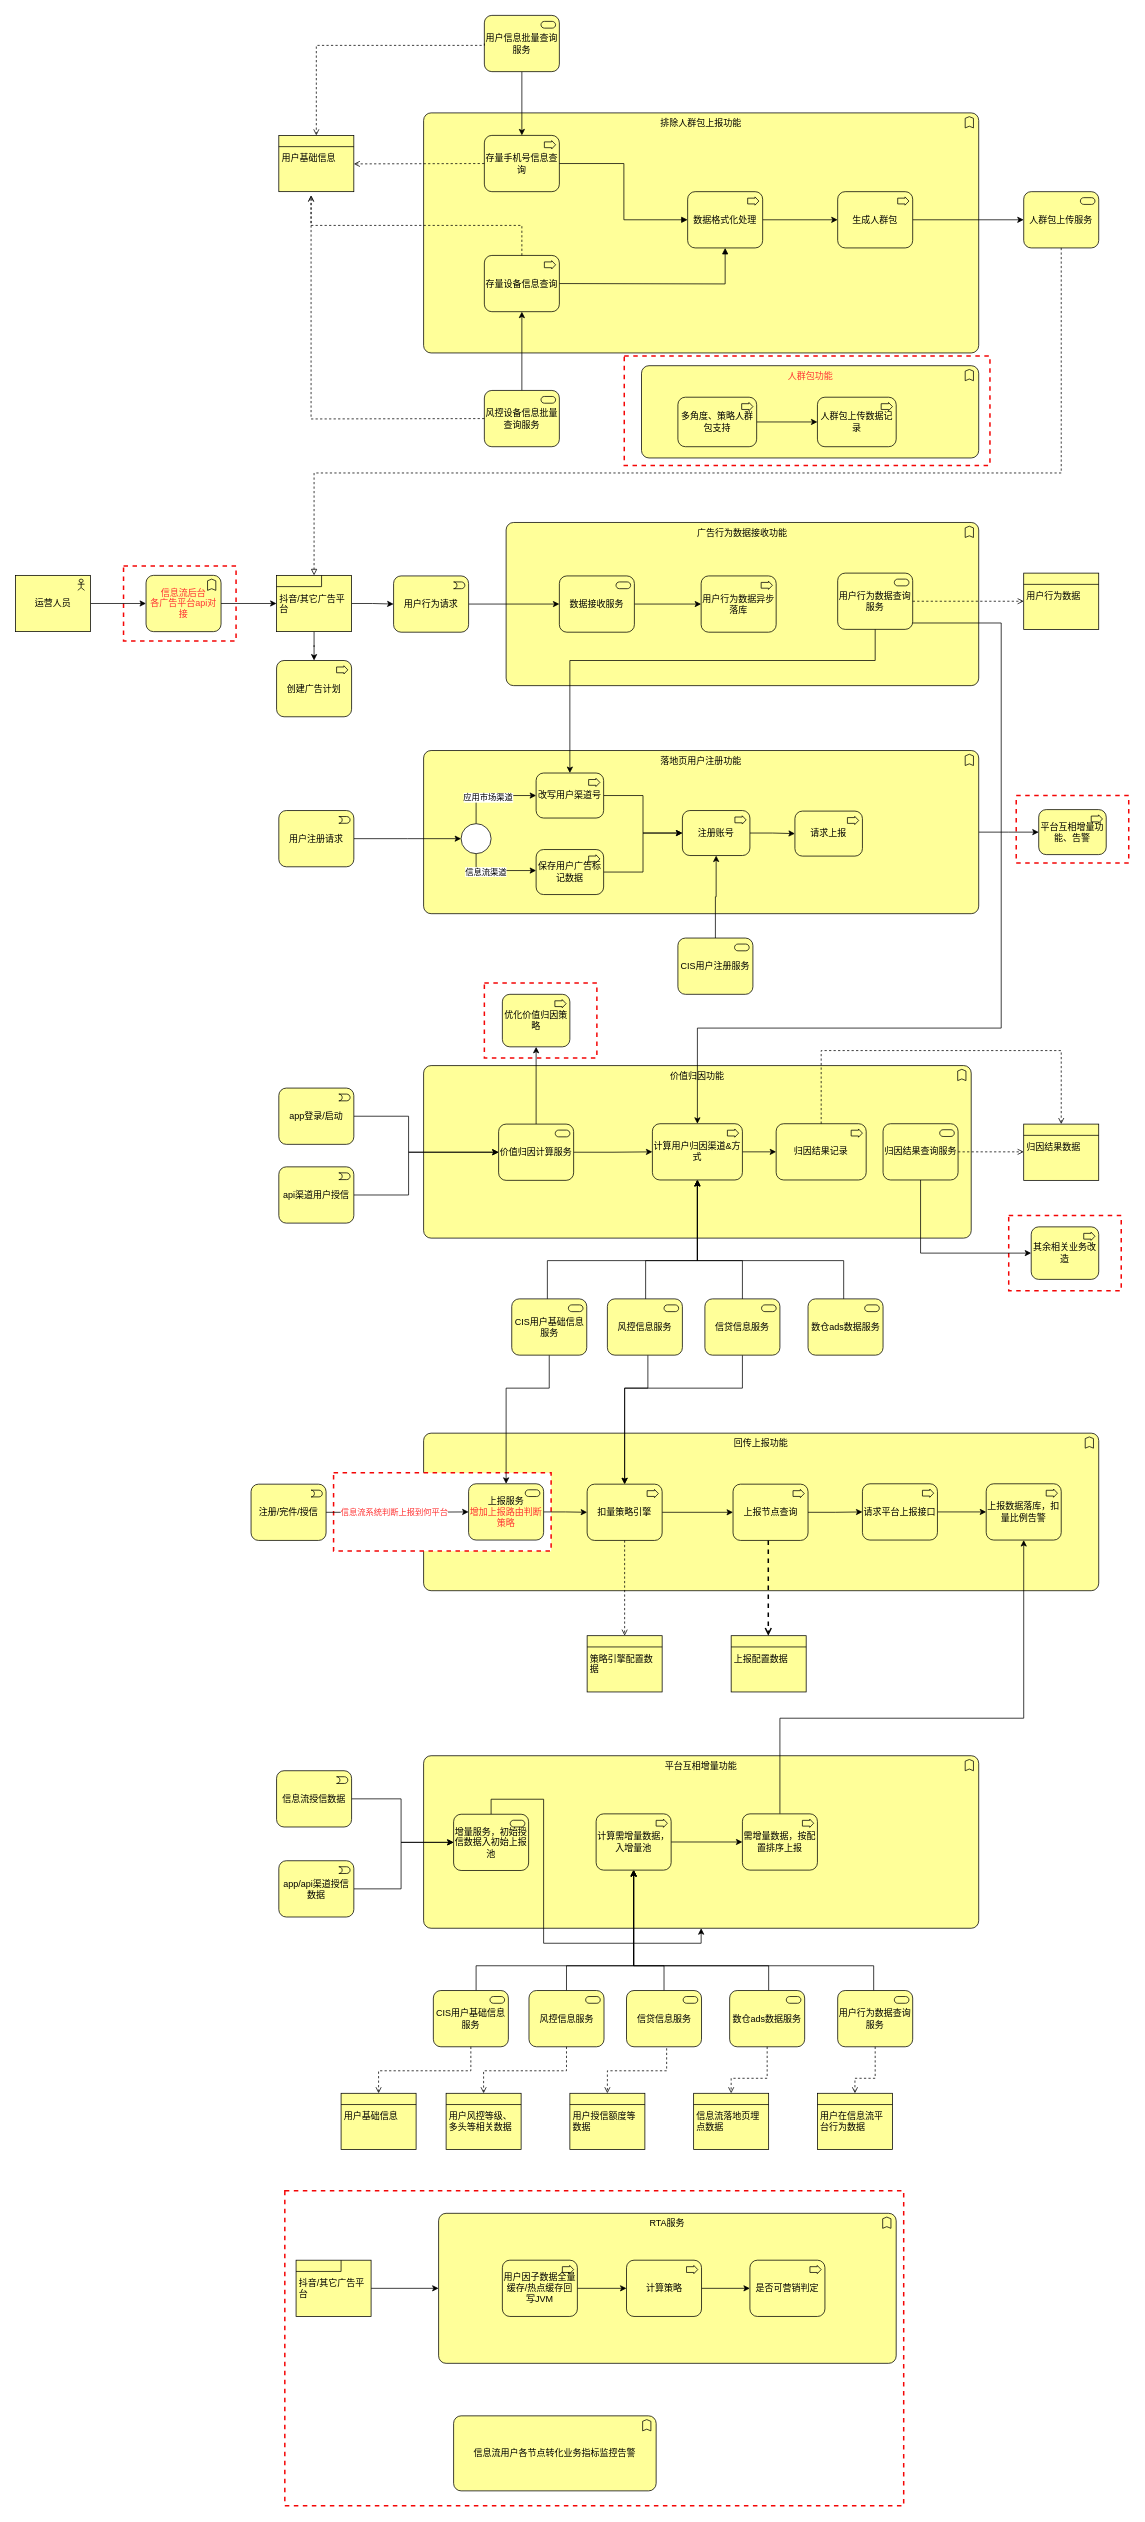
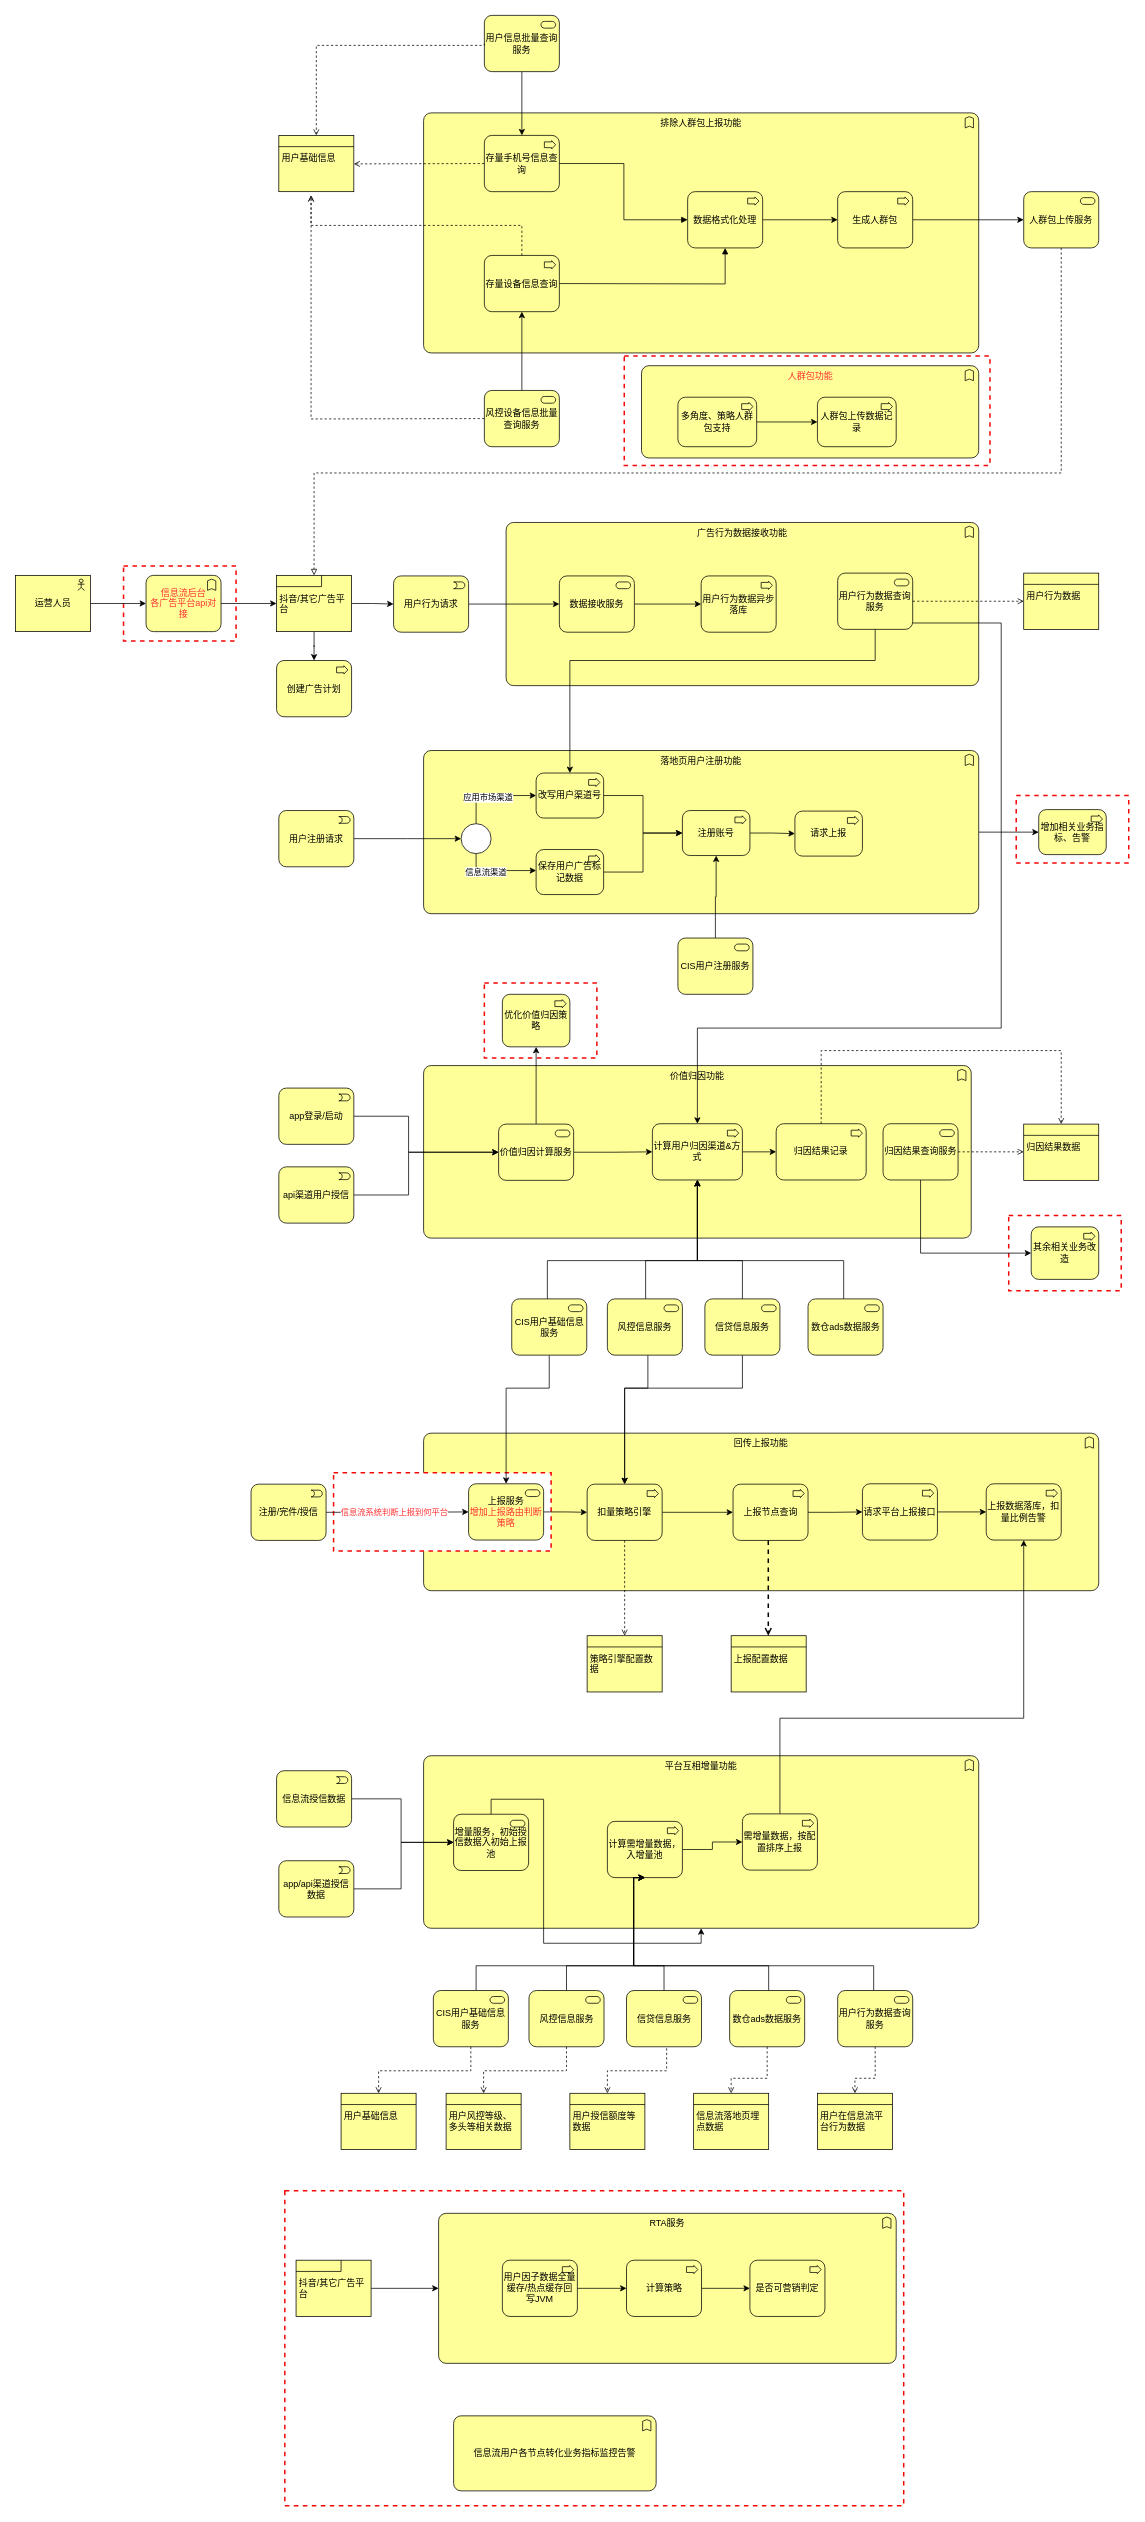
- <mxCell id="145" value="平台互相增量功能、告警" style="html=1;outlineConnect=0;whiteSpace=wrap;fillColor=#ffff99;shape=mxgraph.archimate.business;busType=process" vertex="1" parent="1"><mxGeometry x="1384" y="1078.75" width="90" height="60" as="geometry" /></mxCell>
+ <mxCell id="145" value="增加相关业务指标、告警" style="html=1;outlineConnect=0;whiteSpace=wrap;fillColor=#ffff99;shape=mxgraph.archimate.business;busType=process" vertex="1" parent="1"><mxGeometry x="1384" y="1078.75" width="90" height="60" as="geometry" /></mxCell>
- <mxCell id="114" value="计算需增量数据，入增量池" style="html=1;outlineConnect=0;whiteSpace=wrap;fillColor=#ffff99;shape=mxgraph.archimate.business;busType=process" vertex="1" parent="1"><mxGeometry x="794" y="2417.5" width="100" height="75" as="geometry" /></mxCell>
+ <mxCell id="114" value="计算需增量数据，入增量池" style="html=1;outlineConnect=0;whiteSpace=wrap;fillColor=#ffff99;shape=mxgraph.archimate.business;busType=process" vertex="1" parent="1"><mxGeometry x="809" y="2427.5" width="100" height="75" as="geometry" /></mxCell>
